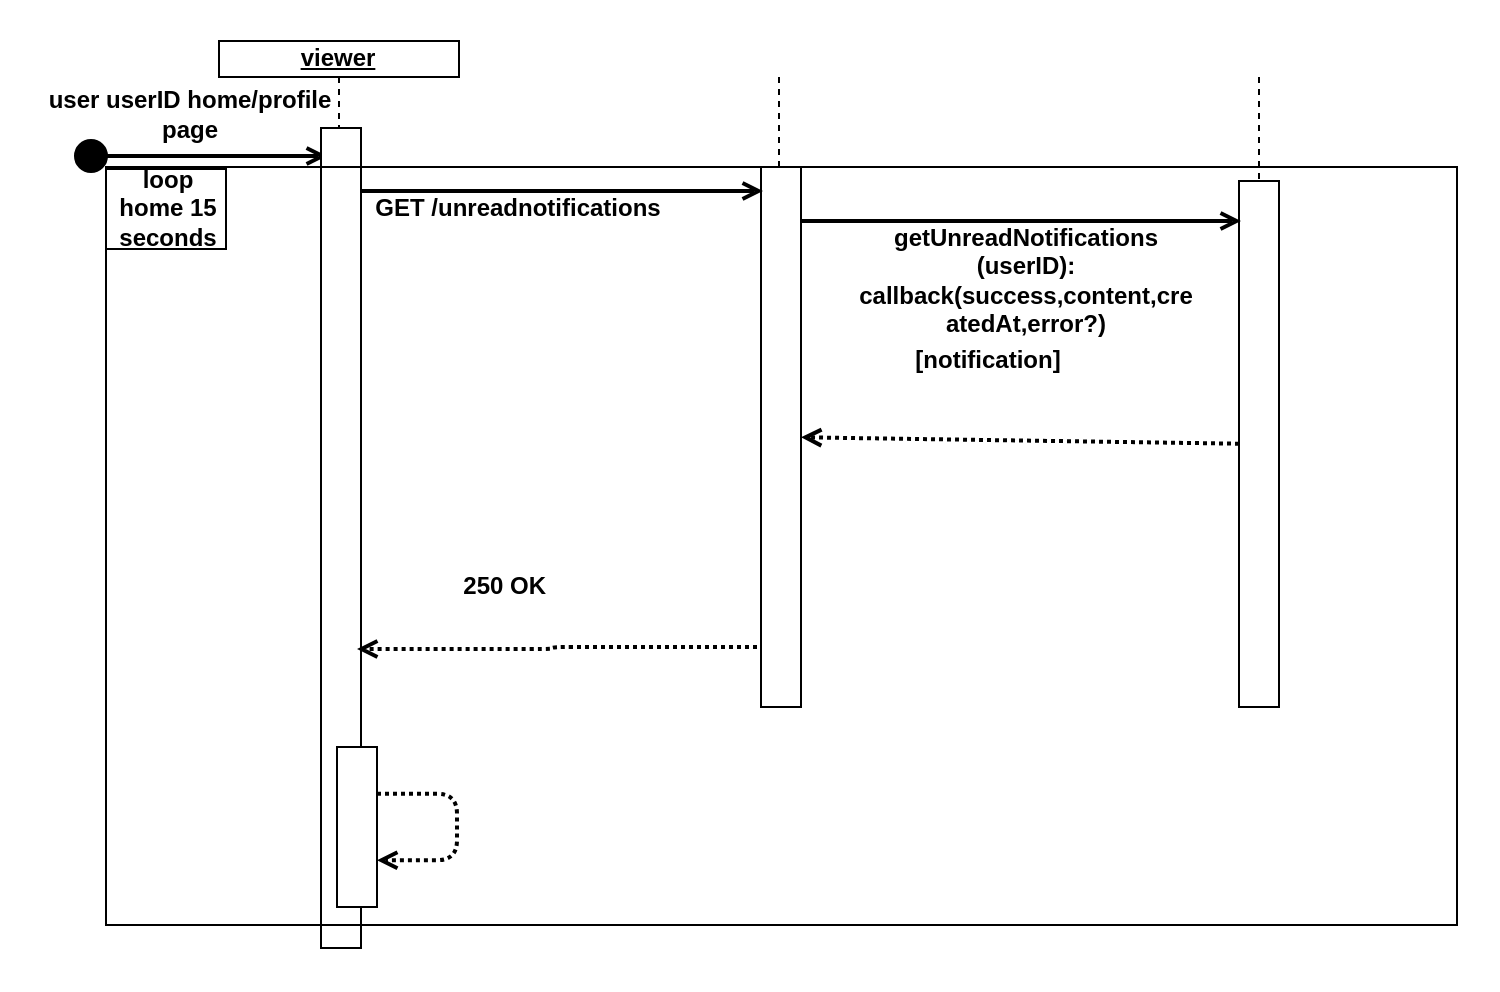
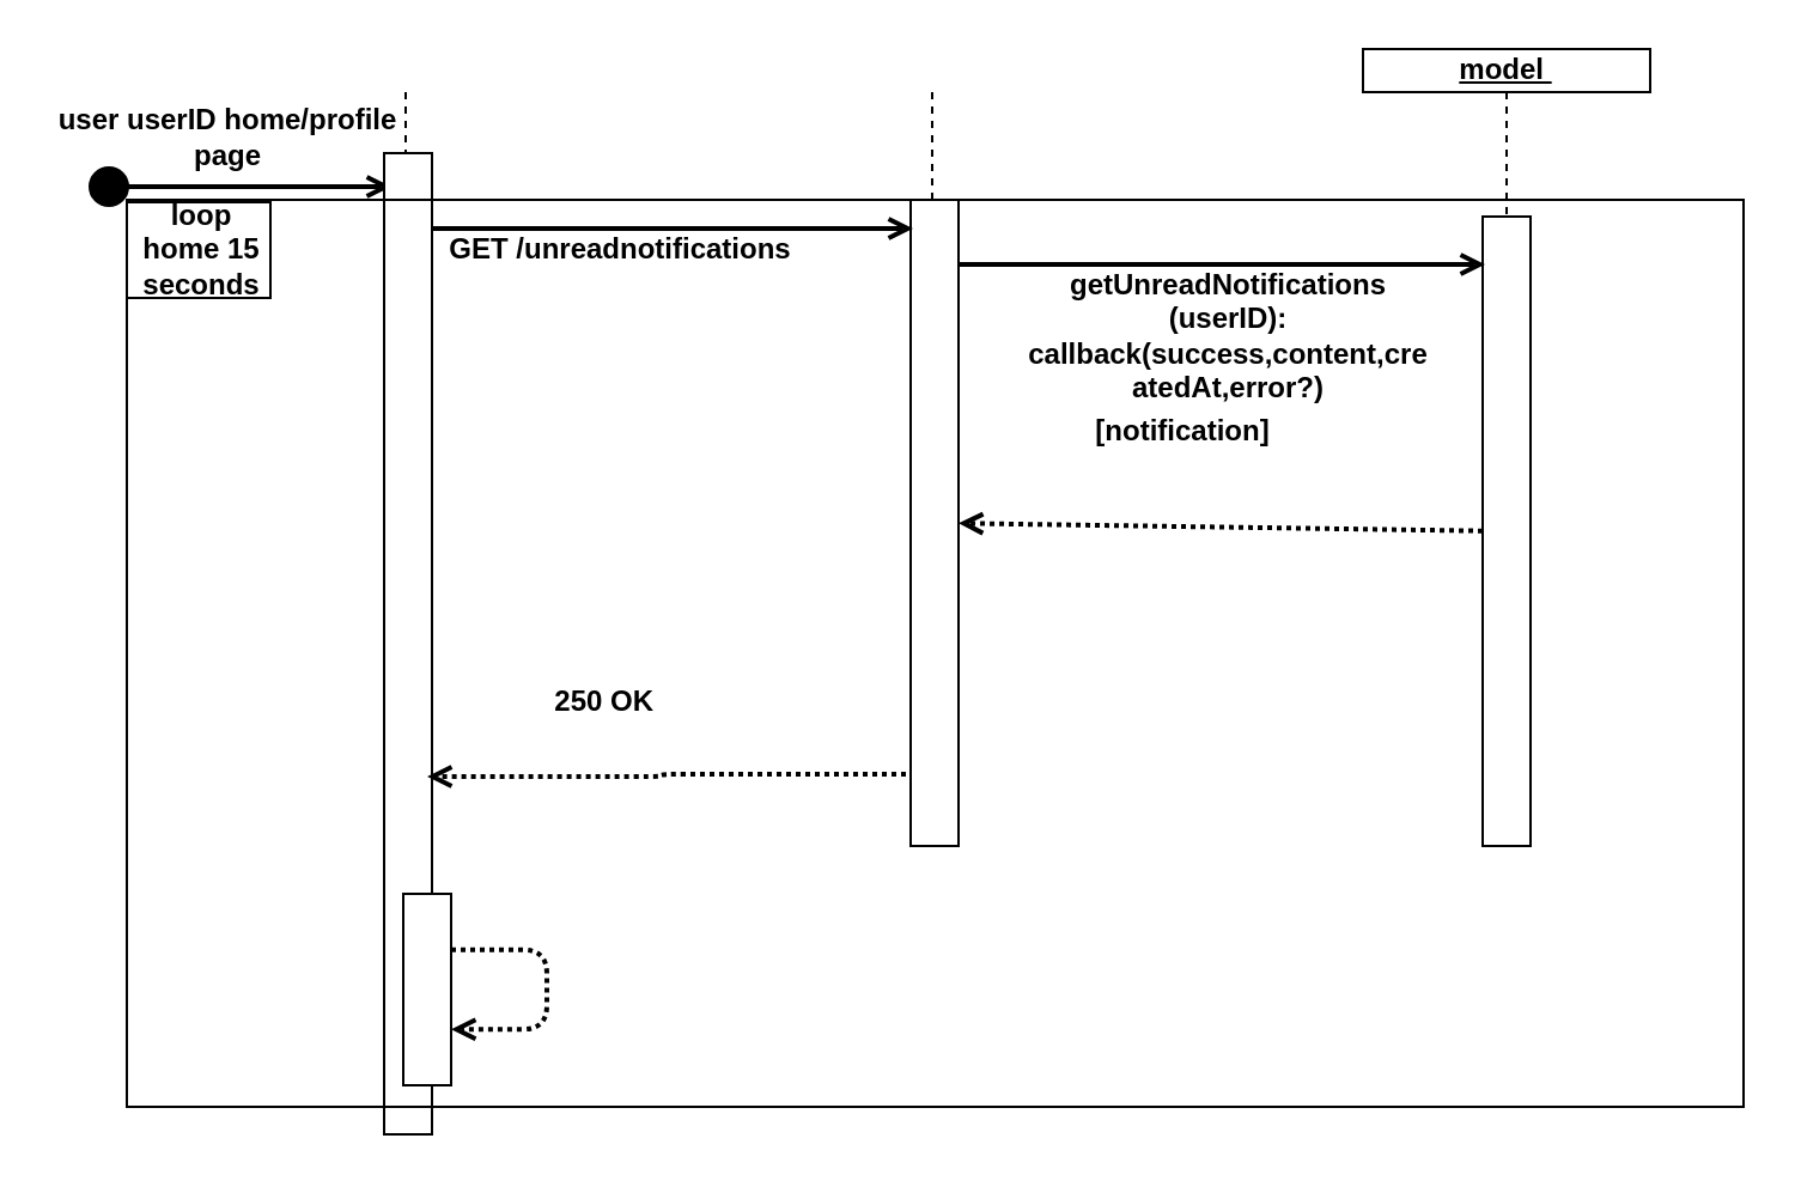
- <mxCell id="3" value="&lt;div style='width: 117.0px;height:auto;word-break: break-word;'&gt;&lt;div align=&quot;center&quot;&gt;&lt;span style=&quot;font-size: 12px; font-family: Arial; white-space: pre-wrap; font-weight: bold; text-decoration: underline; line-height: 14px; color: rgb(0, 0, 0);&quot;&gt;viewer&lt;/span&gt;&lt;/div&gt;&lt;/div&gt;" style="shape=rect;shadow=0;strokeWidth=1;fillColor=#FFFFFF;strokeColor=#000000;opacity=100.0;html=1;nl2Br=0;verticalAlign=top;align=center;spacingLeft=0.0;spacingRight=0;spacingTop=-5.0;spacingBottom=2;whiteSpace=wrap;gliffyId=23;" vertex="1" parent="2"><mxGeometry width="120" height="18" as="geometry" /></mxCell>
+ <mxCell id="8" value="&lt;div style='width: 117.0px;height:auto;word-break: break-word;'&gt;&lt;div align=&quot;center&quot;&gt;&lt;span style=&quot;font-size: 12px; font-family: Arial; white-space: pre-wrap; font-weight: bold; text-decoration: underline; line-height: 14px; color: rgb(0, 0, 0);&quot;&gt;model &lt;/span&gt;&lt;/div&gt;&lt;div align=&quot;center&quot;&gt;&lt;span style=&quot;font-size: 12px; font-family: Arial; white-space: pre-wrap; font-weight: bold; text-decoration: none; line-height: 14px; color: rgb(0, 0, 0);&quot;&gt;&lt;/span&gt;&lt;/div&gt;&lt;/div&gt;" style="shape=rect;shadow=0;strokeWidth=1;fillColor=#FFFFFF;strokeColor=#000000;opacity=100.0;html=1;nl2Br=0;verticalAlign=top;align=center;spacingLeft=0.0;spacingRight=0;spacingTop=-5.0;spacingBottom=2;whiteSpace=wrap;gliffyId=15;" vertex="1" parent="7"><mxGeometry width="120" height="18" as="geometry" /></mxCell>
